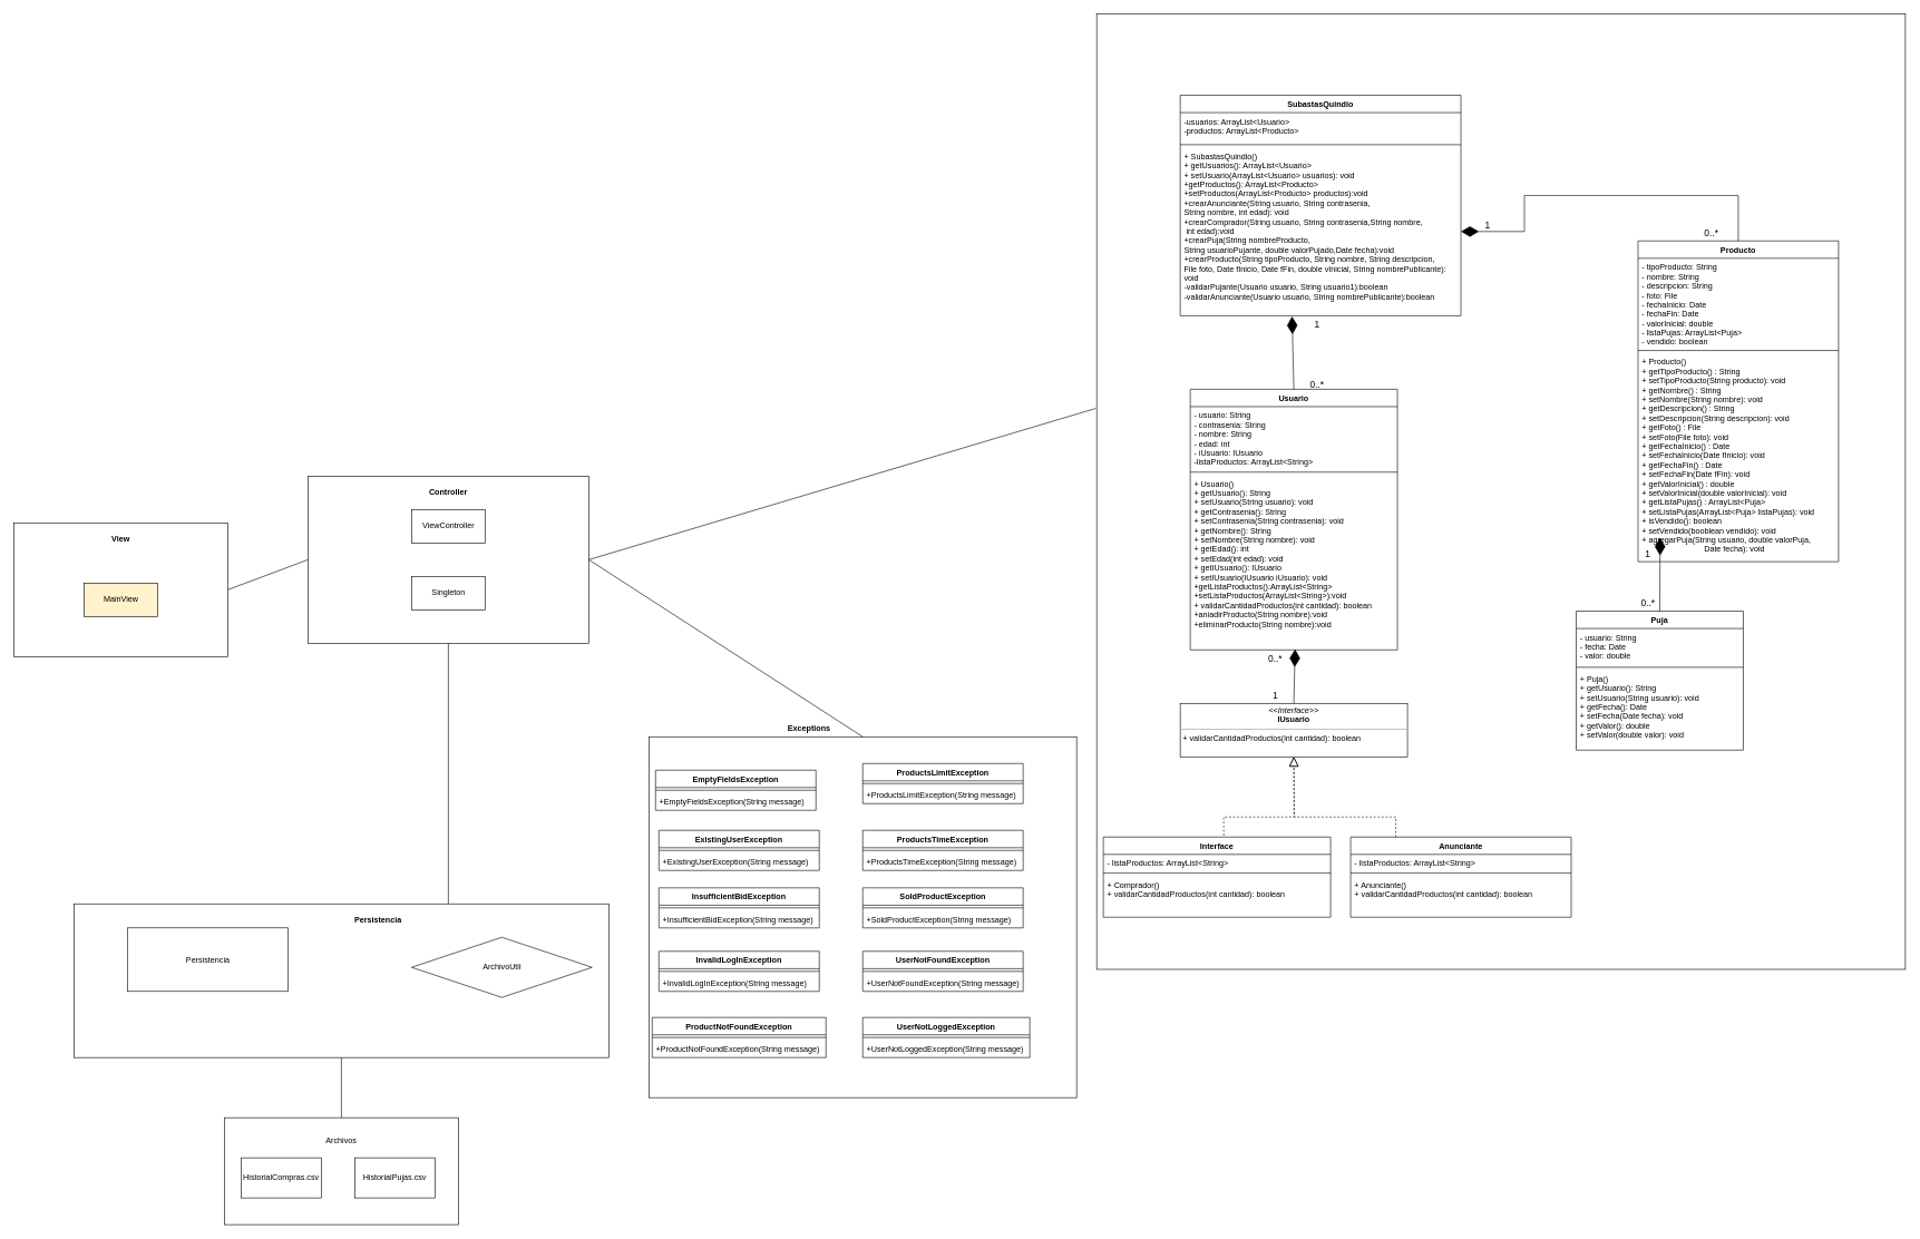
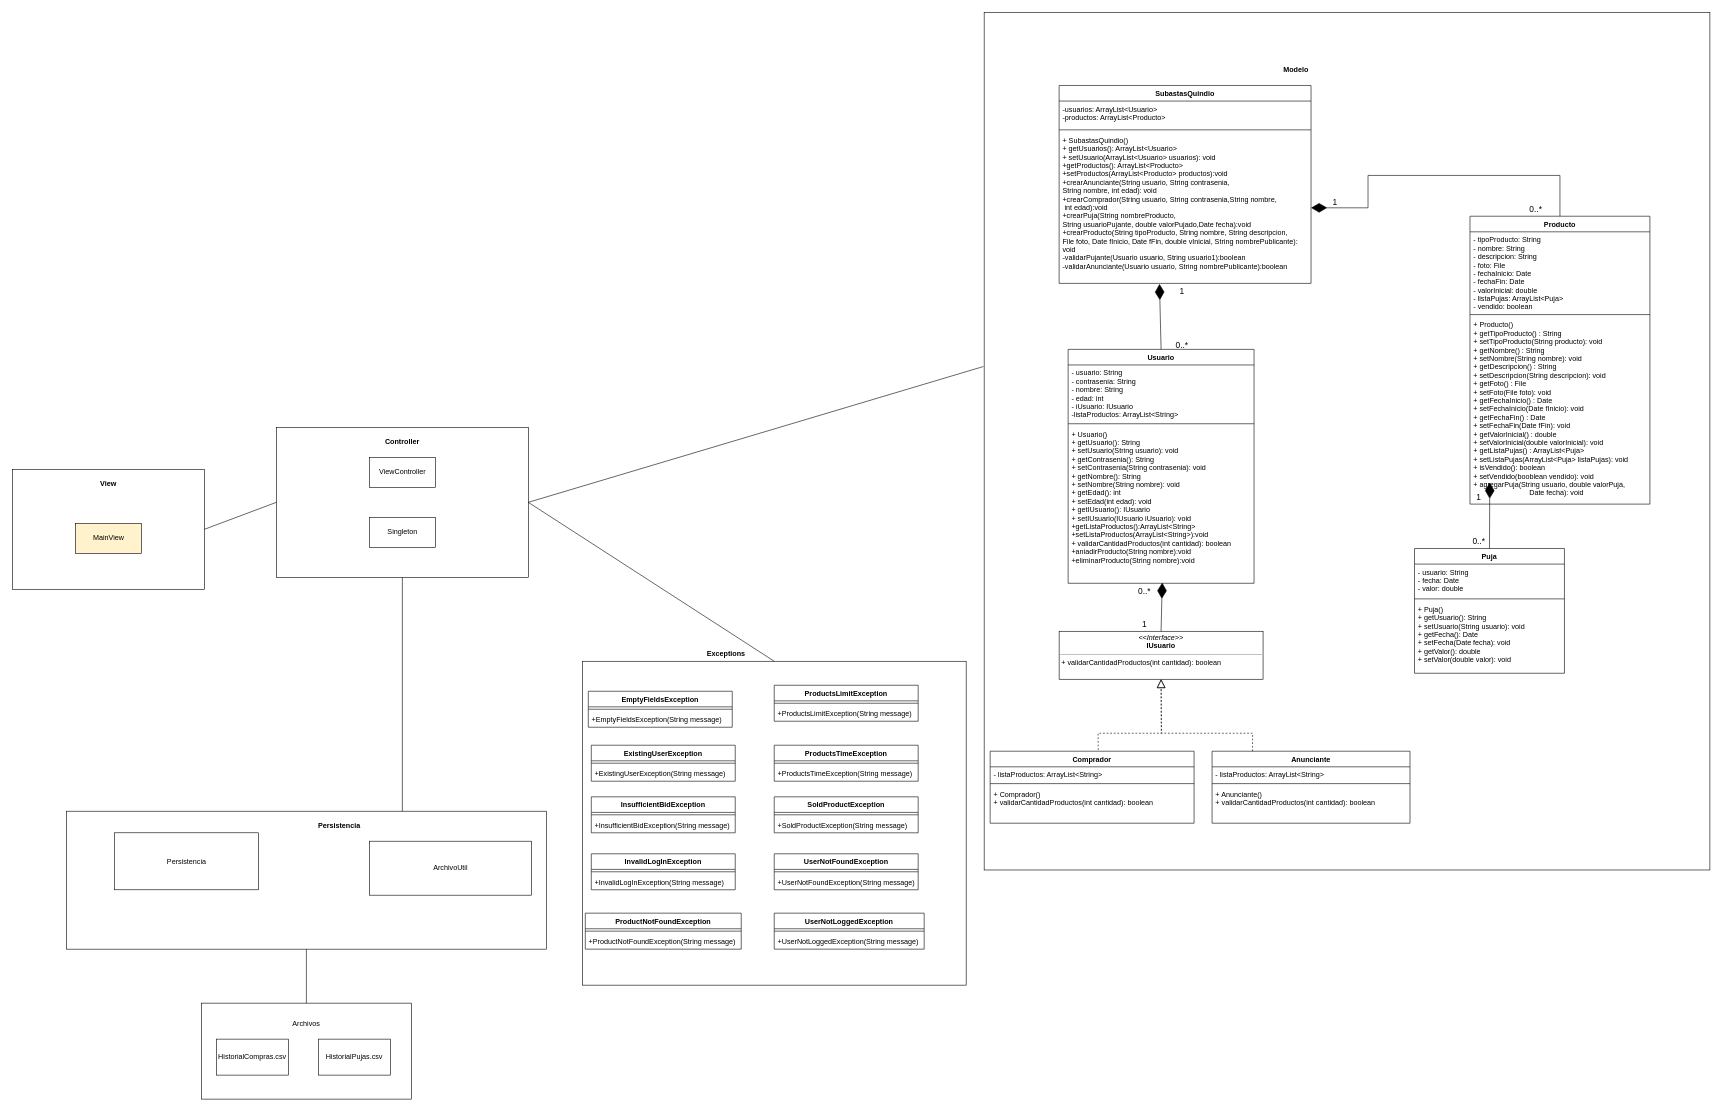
+ <mxCell id="32" value="Modelo" style="text;align=center;fontStyle=1;verticalAlign=middle;spacingLeft=3;spacingRight=3;strokeColor=none;rotatable=0;points=[[0,0.5],[1,0.5]];portConstraint=eastwest;" parent="1" vertex="1"><mxGeometry x="2120" y="102" width="80" height="26" as="geometry" /></mxCell>
- <mxCell id="14" value="Interface" style="swimlane;fontStyle=1;align=center;verticalAlign=top;childLayout=stackLayout;horizontal=1;startSize=26;horizontalStack=0;resizeParent=1;resizeParentMax=0;resizeLast=0;collapsible=1;marginBottom=0;" parent="1" vertex="1"><mxGeometry x="1650" y="1252" width="340" height="120" as="geometry"><mxRectangle x="77.5" y="1010" width="100" height="26" as="alternateBounds" /></mxGeometry></mxCell>
+ <mxCell id="14" value="Comprador" style="swimlane;fontStyle=1;align=center;verticalAlign=top;childLayout=stackLayout;horizontal=1;startSize=26;horizontalStack=0;resizeParent=1;resizeParentMax=0;resizeLast=0;collapsible=1;marginBottom=0;" parent="1" vertex="1"><mxGeometry x="1650" y="1252" width="340" height="120" as="geometry"><mxRectangle x="77.5" y="1010" width="100" height="26" as="alternateBounds" /></mxGeometry></mxCell>
- <mxCell id="41" value="ArchivoUtil" style="rhombus;html=1;" parent="1" vertex="1"><mxGeometry x="615" y="1402" width="270" height="90" as="geometry" /></mxCell>
+ <mxCell id="41" value="ArchivoUtil" style="html=1;" parent="1" vertex="1"><mxGeometry x="615" y="1402" width="270" height="90" as="geometry" /></mxCell>
